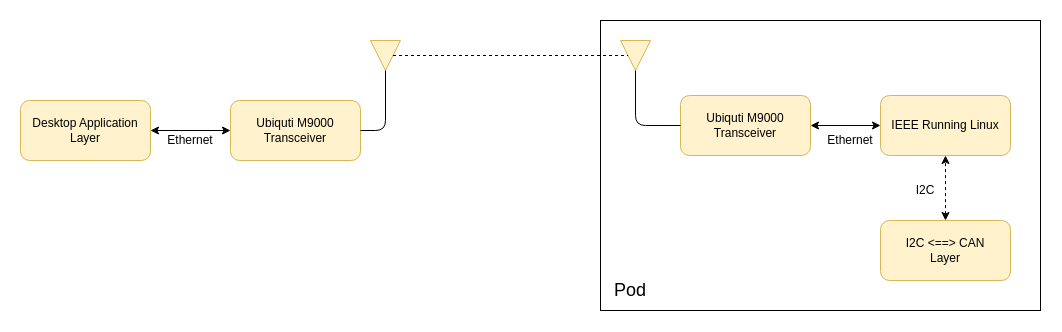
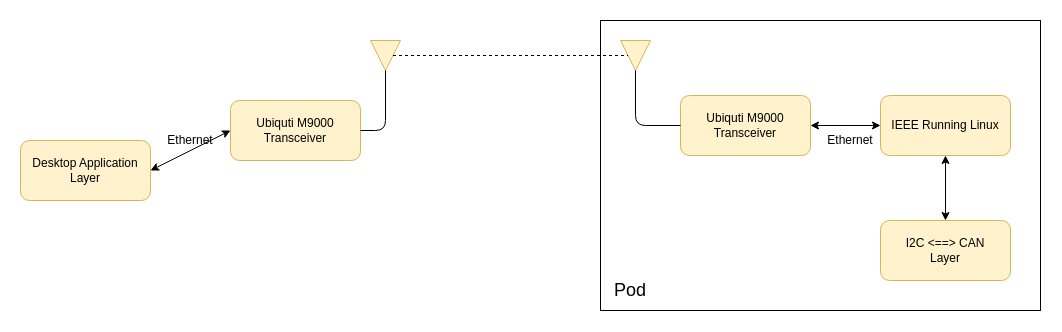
- <mxCell id="3" value="Desktop Application&lt;br&gt;Layer" style="rounded=1;whiteSpace=wrap;html=1;fillColor=#fff2cc;strokeColor=#d6b656;" parent="1" vertex="1"><mxGeometry x="20" y="100" width="130" height="60" as="geometry" /></mxCell>
+ <mxCell id="3" value="Desktop Application&lt;br&gt;Layer" style="rounded=1;whiteSpace=wrap;html=1;fillColor=#fff2cc;strokeColor=#d6b656;" parent="1" vertex="1"><mxGeometry x="20" y="140" width="130" height="60" as="geometry" /></mxCell>
- <mxCell id="18" value="" style="endArrow=classic;startArrow=classic;html=1;entryX=0.5;entryY=1;entryDx=0;entryDy=0;exitX=0.5;exitY=0;exitDx=0;exitDy=0;dashed=1;" parent="1" source="17" target="14" edge="1"><mxGeometry width="50" height="50" relative="1" as="geometry"><mxPoint x="830" y="390" as="sourcePoint" /><mxPoint x="880" y="340" as="targetPoint" /></mxGeometry></mxCell>
+ <mxCell id="18" value="" style="endArrow=classic;startArrow=classic;html=1;entryX=0.5;entryY=1;entryDx=0;entryDy=0;exitX=0.5;exitY=0;exitDx=0;exitDy=0;" parent="1" source="17" target="14" edge="1"><mxGeometry width="50" height="50" relative="1" as="geometry"><mxPoint x="830" y="390" as="sourcePoint" /><mxPoint x="880" y="340" as="targetPoint" /></mxGeometry></mxCell>
- <mxCell id="19" value="I2C" style="text;html=1;strokeColor=none;fillColor=none;align=center;verticalAlign=middle;whiteSpace=wrap;rounded=0;" parent="1" vertex="1"><mxGeometry x="890" y="180" width="70" height="20" as="geometry" /></mxCell>
